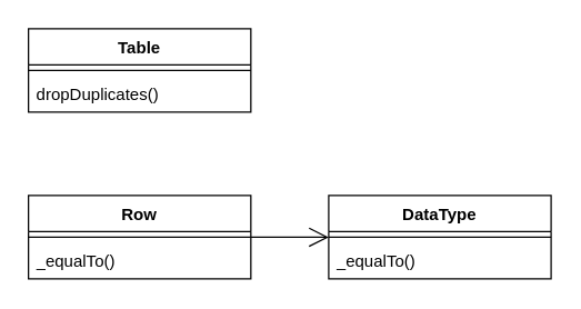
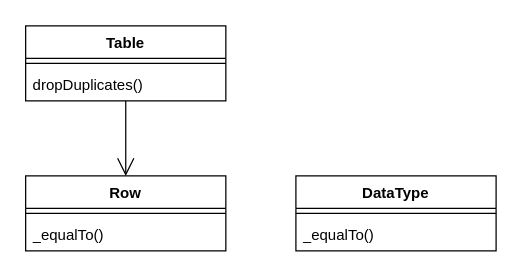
+ <mxCell id="11" value="" style="endArrow=open;endFill=1;endSize=12;html=1;rounded=0;" edge="1" parent="1" source="2" target="5"><mxGeometry width="160" relative="1" as="geometry"><mxPoint x="110" y="-4" as="sourcePoint" /><mxPoint x="110" y="30" as="targetPoint" /></mxGeometry></mxCell>
- <mxCell id="12" value="" style="endArrow=open;endFill=1;endSize=12;html=1;rounded=0;" edge="1" parent="1" source="5" target="8"><mxGeometry width="160" relative="1" as="geometry"><mxPoint x="190" y="73" as="sourcePoint" /><mxPoint x="246" y="73" as="targetPoint" /></mxGeometry></mxCell>
